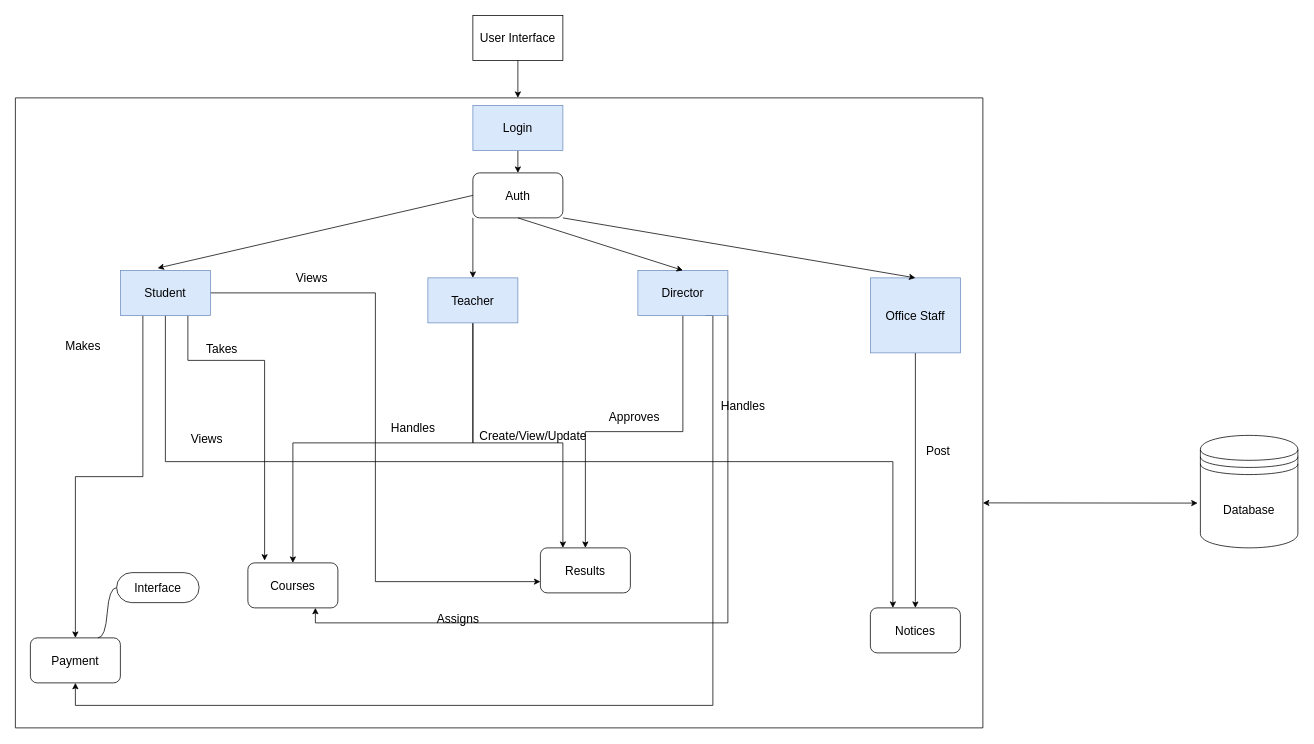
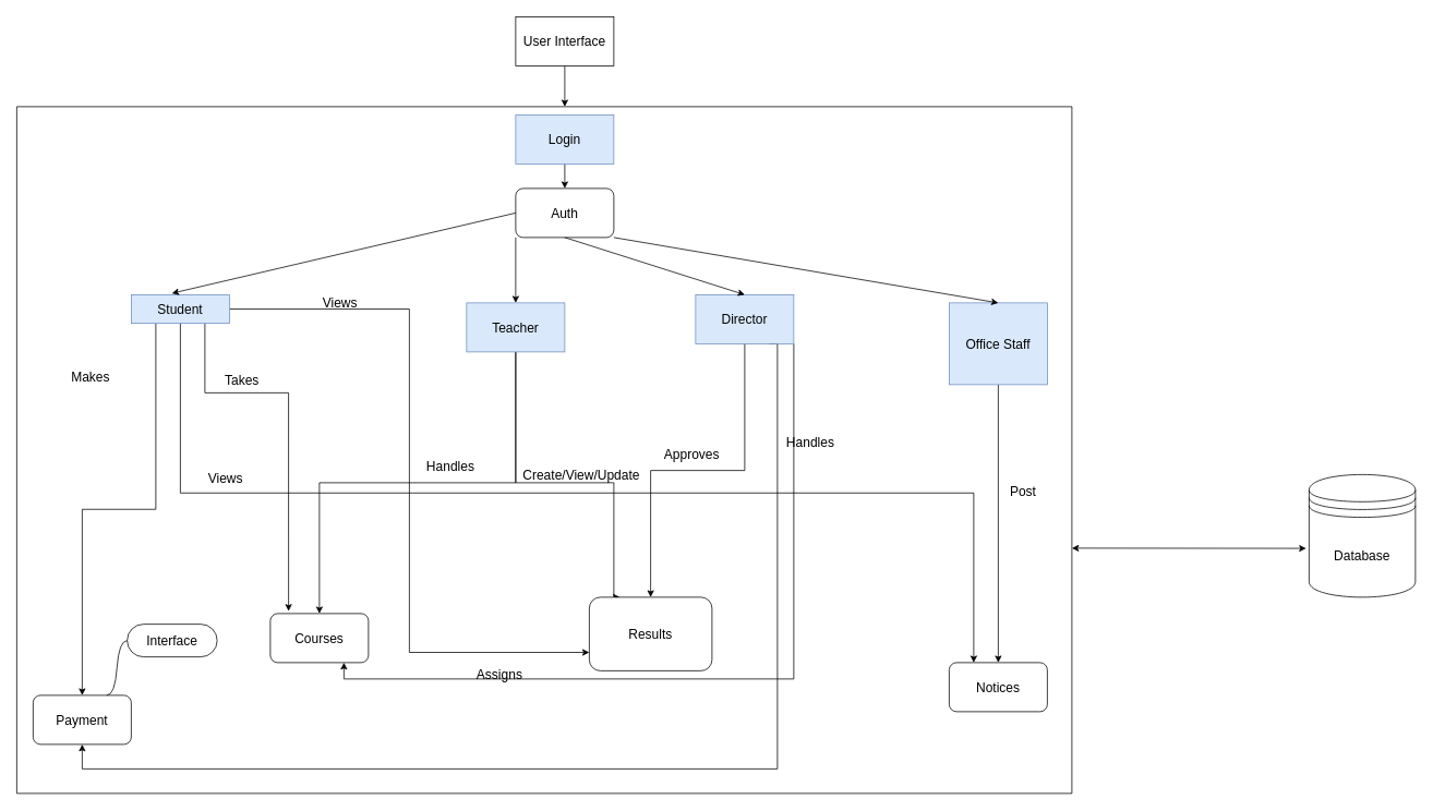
- <mxCell id="8" value="Student" style="rounded=0;whiteSpace=wrap;html=1;fontSize=16;fillColor=#dae8fc;strokeColor=#6c8ebf;" vertex="1" parent="1"><mxGeometry x="160" y="360" width="120" height="60" as="geometry" /></mxCell>
+ <mxCell id="8" value="Student" style="rounded=0;whiteSpace=wrap;html=1;fontSize=16;fillColor=#dae8fc;strokeColor=#6c8ebf;" vertex="1" parent="1"><mxGeometry x="160" y="360" width="120" height="35" as="geometry" /></mxCell>
- <mxCell id="20" value="Results" style="rounded=1;whiteSpace=wrap;html=1;fontSize=16;" vertex="1" parent="1"><mxGeometry x="720" y="730" width="120" height="60" as="geometry" /></mxCell>
+ <mxCell id="20" value="Results" style="rounded=1;whiteSpace=wrap;html=1;fontSize=16;" vertex="1" parent="1"><mxGeometry x="720" y="730" width="150" height="90" as="geometry" /></mxCell>
